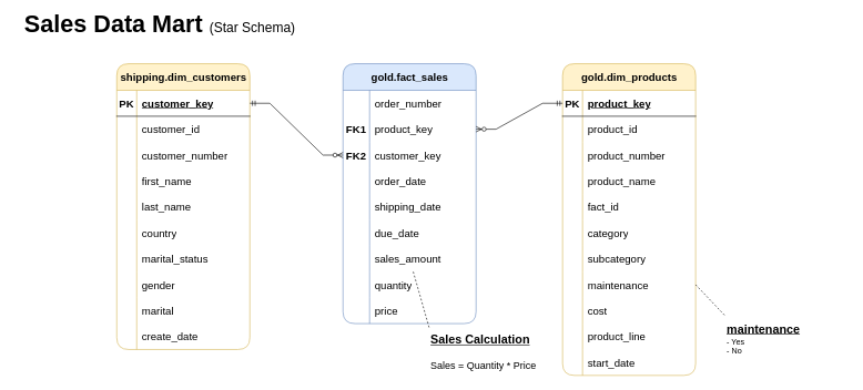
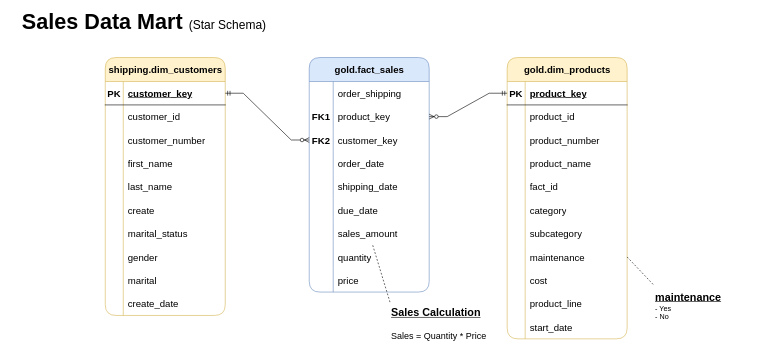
- <mxCell id="37" value="order_number" style="shape=partialRectangle;connectable=0;fillColor=none;top=0;left=0;bottom=0;right=0;align=left;spacingLeft=6;overflow=hidden;whiteSpace=wrap;html=1;fontSize=16;" parent="35" vertex="1"><mxGeometry x="40.0" width="160.0" height="39" as="geometry"><mxRectangle width="160.0" height="39" as="alternateBounds" /></mxGeometry></mxCell>
+ <mxCell id="37" value="order_shipping" style="shape=partialRectangle;connectable=0;fillColor=none;top=0;left=0;bottom=0;right=0;align=left;spacingLeft=6;overflow=hidden;whiteSpace=wrap;html=1;fontSize=16;" parent="35" vertex="1"><mxGeometry x="40.0" width="160.0" height="39" as="geometry"><mxRectangle width="160.0" height="39" as="alternateBounds" /></mxGeometry></mxCell>
- <mxCell id="21" value="country" style="shape=partialRectangle;connectable=0;fillColor=none;top=0;left=0;bottom=0;right=0;align=left;spacingLeft=6;overflow=hidden;whiteSpace=wrap;html=1;fontSize=16;" parent="19" vertex="1"><mxGeometry x="30" width="170" height="39" as="geometry"><mxRectangle width="170" height="39" as="alternateBounds" /></mxGeometry></mxCell>
+ <mxCell id="21" value="create" style="shape=partialRectangle;connectable=0;fillColor=none;top=0;left=0;bottom=0;right=0;align=left;spacingLeft=6;overflow=hidden;whiteSpace=wrap;html=1;fontSize=16;" parent="19" vertex="1"><mxGeometry x="30" width="170" height="39" as="geometry"><mxRectangle width="170" height="39" as="alternateBounds" /></mxGeometry></mxCell>
- <mxCell id="98" value="&lt;font style=&quot;font-size: 18px;&quot;&gt;&lt;b style=&quot;&quot;&gt;&lt;u style=&quot;&quot;&gt;Sales Calculation&lt;/u&gt;&lt;/b&gt;&lt;/font&gt;&lt;div&gt;&lt;font style=&quot;font-size: 15px;&quot;&gt;&lt;br&gt;&lt;/font&gt;&lt;div&gt;&lt;font style=&quot;font-size: 15px;&quot;&gt;Sales = Quantity * Price&lt;/font&gt;&lt;/div&gt;&lt;/div&gt;" style="text;html=1;align=left;verticalAlign=middle;whiteSpace=wrap;rounded=0;" parent="1" vertex="1"><mxGeometry x="645" y="494" width="185" height="70" as="geometry" /></mxCell>
+ <mxCell id="98" value="&lt;font style=&quot;font-size: 18px;&quot;&gt;&lt;b style=&quot;&quot;&gt;&lt;u style=&quot;&quot;&gt;Sales Calculation&lt;/u&gt;&lt;/b&gt;&lt;/font&gt;&lt;div&gt;&lt;font style=&quot;font-size: 15px;&quot;&gt;&lt;br&gt;&lt;/font&gt;&lt;div&gt;&lt;font style=&quot;font-size: 15px;&quot;&gt;Sales = Quantity * Price&lt;/font&gt;&lt;/div&gt;&lt;/div&gt;" style="text;html=1;align=left;verticalAlign=middle;whiteSpace=wrap;rounded=0;" parent="1" vertex="1"><mxGeometry x="650" y="504" width="185" height="70" as="geometry" /></mxCell>
